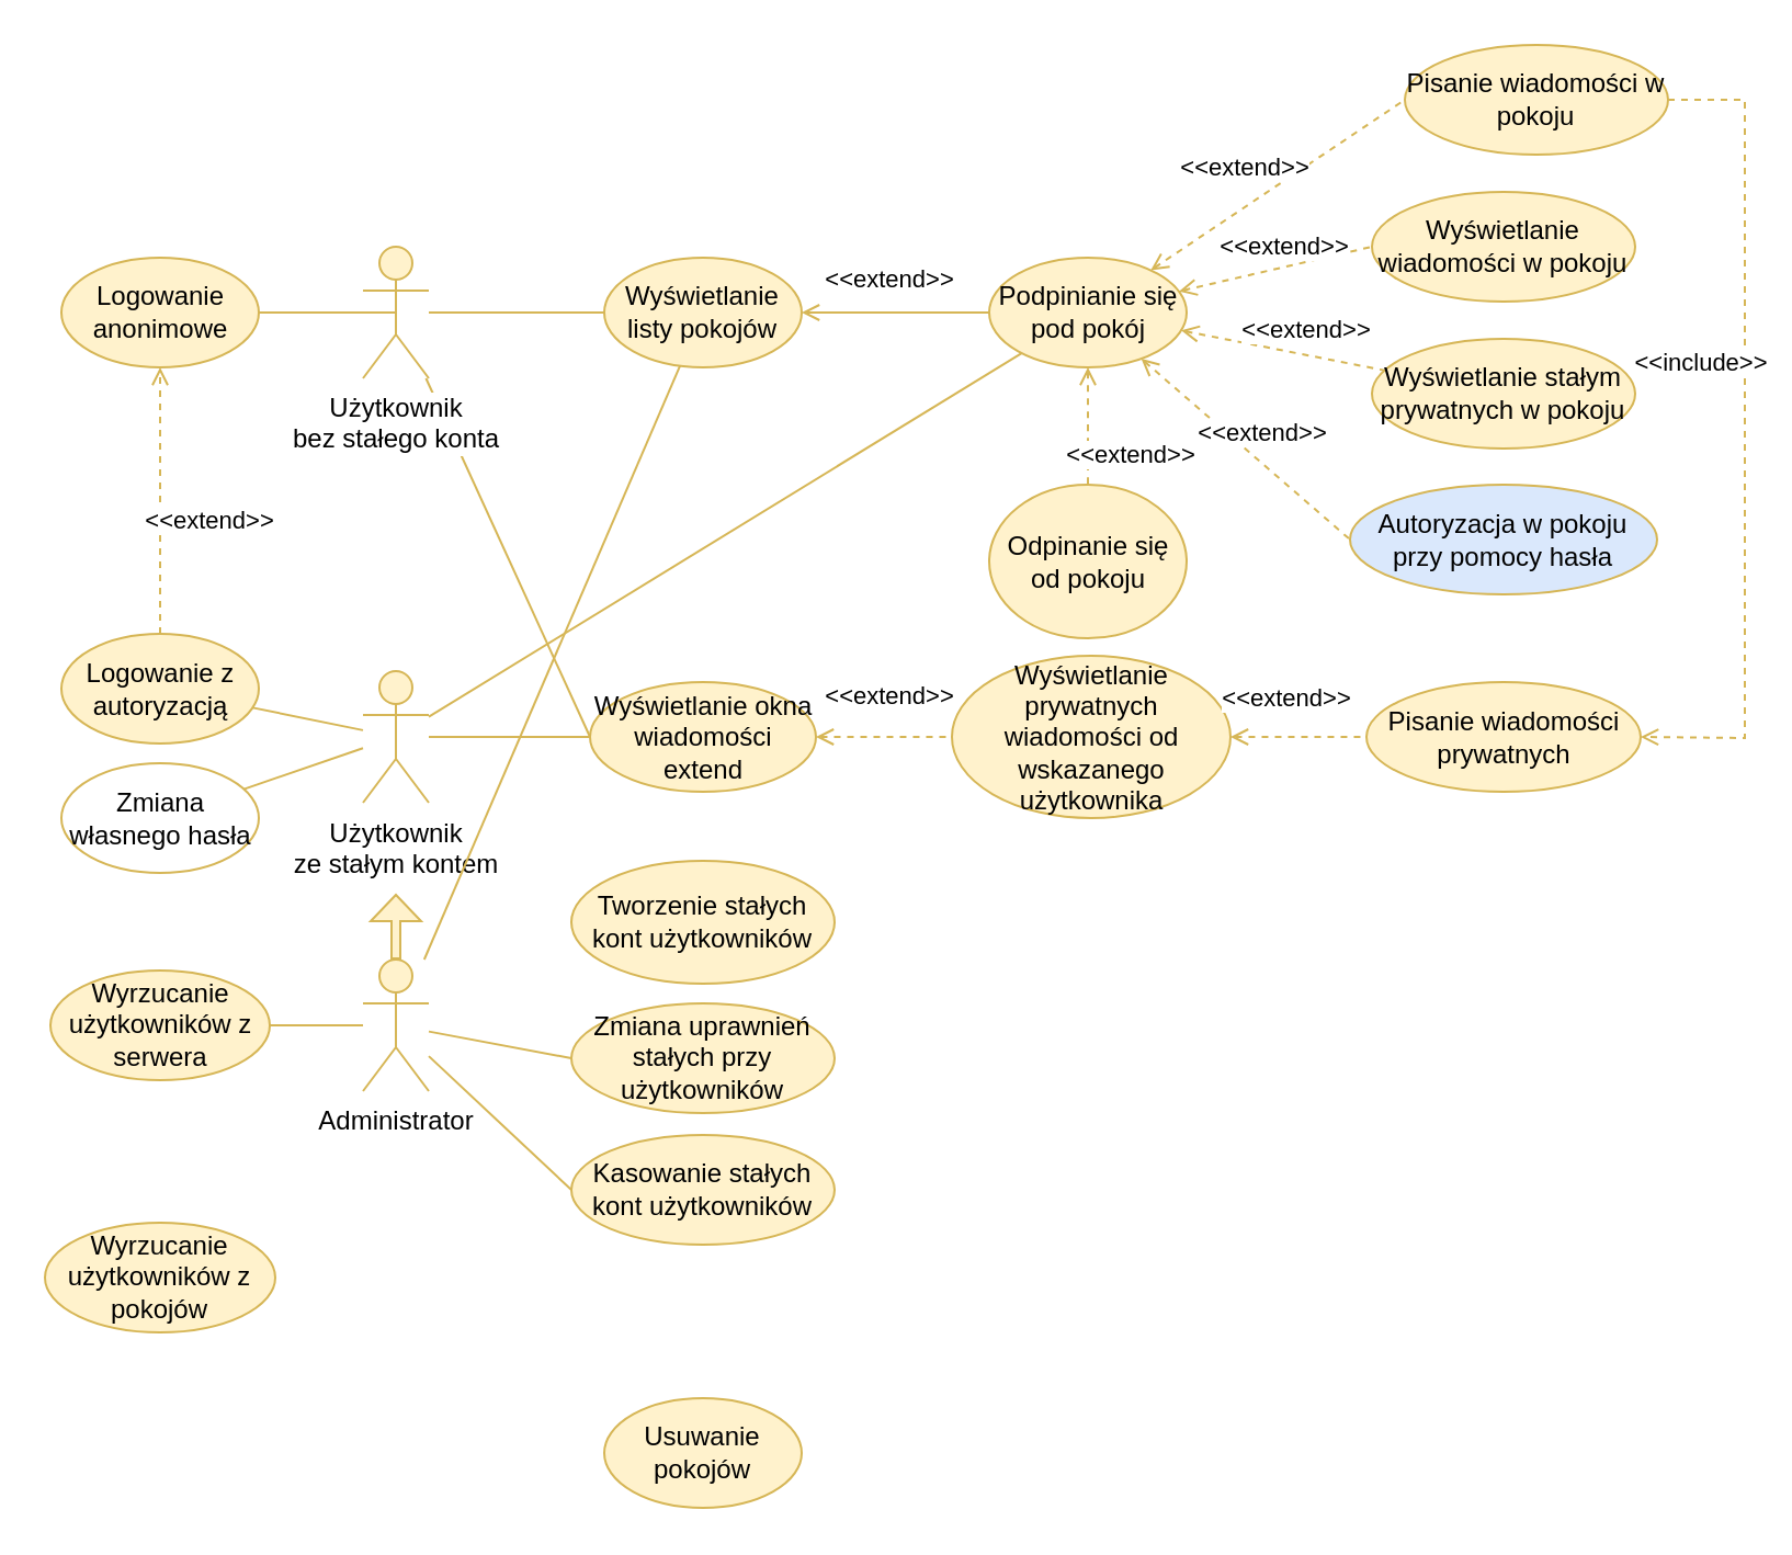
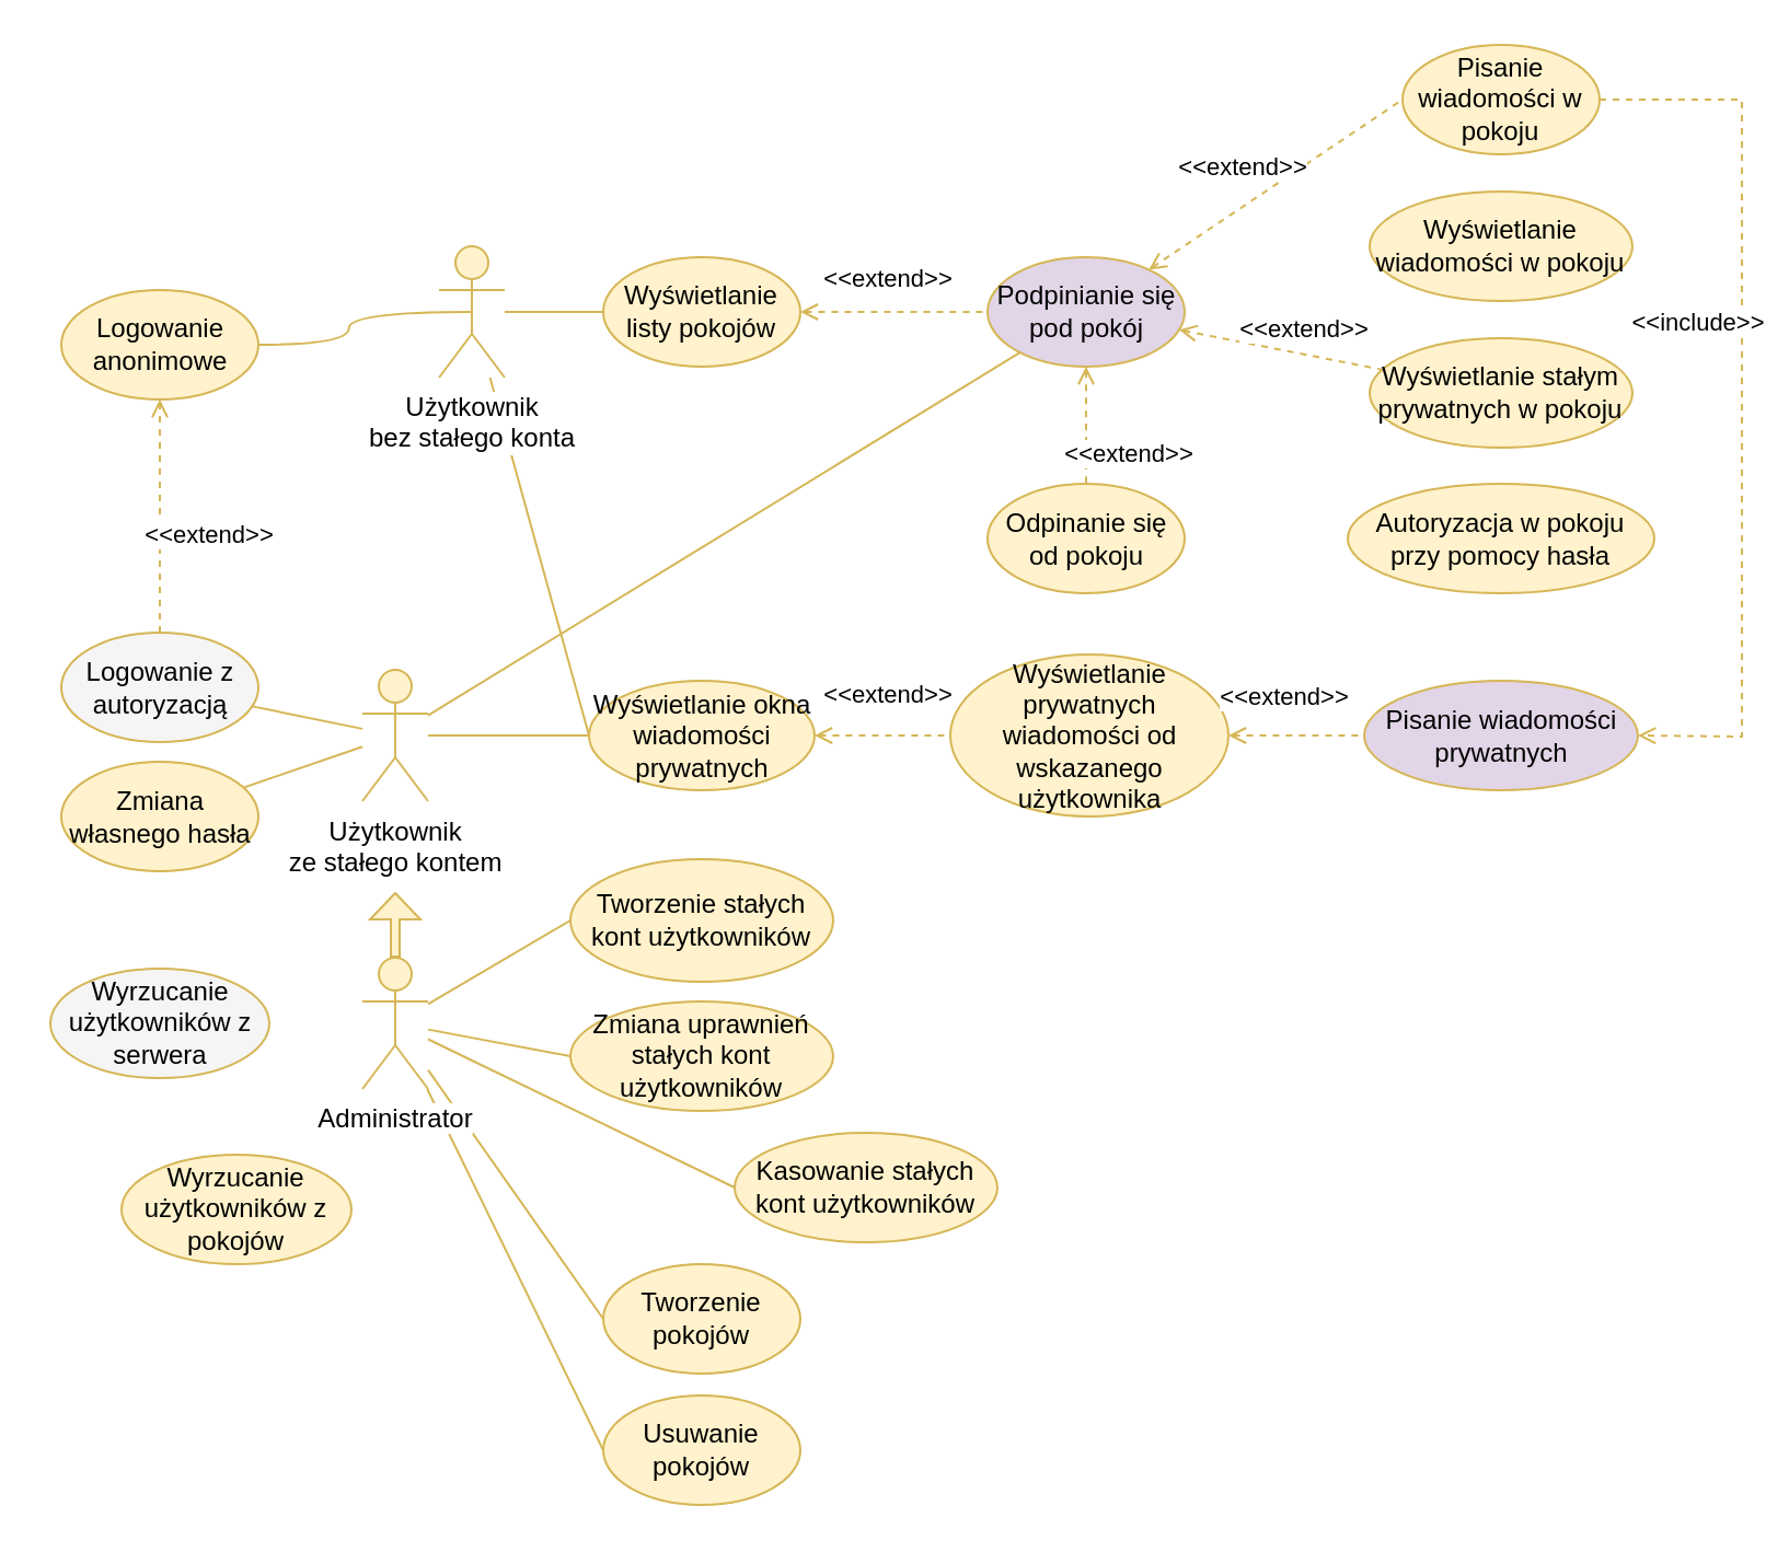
- <mxCell id="31" value="Pisanie wiadomości w pokoju" style="ellipse;whiteSpace=wrap;html=1;fillColor=#fff2cc;strokeColor=#d6b656;" vertex="1" parent="1"><mxGeometry x="640" y="20" width="120" height="50" as="geometry" /></mxCell>
+ <mxCell id="31" value="Pisanie wiadomości w pokoju" style="ellipse;whiteSpace=wrap;html=1;fillColor=#fff2cc;strokeColor=#d6b656;" vertex="1" parent="1"><mxGeometry x="640" y="20" width="90" height="50" as="geometry" /></mxCell>
- <mxCell id="26" value="&amp;lt;&amp;lt;extend&amp;gt;&amp;gt;" style="rounded=0;html=1;entryX=0;entryY=0.5;entryDx=0;entryDy=0;jettySize=auto;orthogonalLoop=1;endArrow=none;endFill=0;dashed=1;fillColor=#fff2cc;strokeColor=#d6b656;startArrow=open;startFill=0;" edge="1" parent="1" source="30" target="40"><mxGeometry x="0.137" y="9" relative="1" as="geometry"><mxPoint as="offset" /></mxGeometry></mxCell>
- <mxCell id="19" value="Logowanie anonimowe" style="ellipse;whiteSpace=wrap;html=1;fillColor=#fff2cc;strokeColor=#d6b656;" vertex="1" parent="1"><mxGeometry x="27.5" y="117" width="90" height="50" as="geometry" /></mxCell>
+ <mxCell id="19" value="Logowanie anonimowe" style="ellipse;whiteSpace=wrap;html=1;fillColor=#fff2cc;strokeColor=#d6b656;" vertex="1" parent="1"><mxGeometry x="27.5" y="132" width="90" height="50" as="geometry" /></mxCell>
- <mxCell id="5" value="Użytkownik&lt;br&gt;bez stałego konta&lt;br&gt;" style="shape=umlActor;verticalLabelPosition=bottom;labelBackgroundColor=#ffffff;verticalAlign=top;html=1;outlineConnect=0;fillColor=#fff2cc;strokeColor=#d6b656;" vertex="1" parent="1"><mxGeometry x="165" y="112" width="30" height="60" as="geometry" /></mxCell>
+ <mxCell id="5" value="Użytkownik&lt;br&gt;bez stałego konta&lt;br&gt;" style="shape=umlActor;verticalLabelPosition=bottom;labelBackgroundColor=#ffffff;verticalAlign=top;html=1;outlineConnect=0;fillColor=#fff2cc;strokeColor=#d6b656;" vertex="1" parent="1"><mxGeometry x="200" y="112" width="30" height="60" as="geometry" /></mxCell>
- <mxCell id="23" value="&amp;lt;&amp;lt;extend&amp;gt;&amp;gt;" style="rounded=0;html=1;jettySize=auto;orthogonalLoop=1;endArrow=none;endFill=0;dashed=0;fillColor=#fff2cc;strokeColor=#d6b656;startArrow=open;startFill=0;" edge="1" parent="1" source="24" target="30"><mxGeometry x="-0.064" y="15" relative="1" as="geometry"><mxPoint as="offset" /></mxGeometry></mxCell>
+ <mxCell id="23" value="&amp;lt;&amp;lt;extend&amp;gt;&amp;gt;" style="rounded=0;html=1;jettySize=auto;orthogonalLoop=1;endArrow=none;endFill=0;dashed=1;fillColor=#fff2cc;strokeColor=#d6b656;startArrow=open;startFill=0;" edge="1" parent="1" source="24" target="30"><mxGeometry x="-0.064" y="15" relative="1" as="geometry"><mxPoint as="offset" /></mxGeometry></mxCell>
- <mxCell id="30" value="Podpinianie się pod pokój" style="ellipse;whiteSpace=wrap;html=1;fillColor=#fff2cc;strokeColor=#d6b656;" vertex="1" parent="1"><mxGeometry x="450.5" y="117" width="90" height="50" as="geometry" /></mxCell>
+ <mxCell id="30" value="Podpinianie się pod pokój" style="ellipse;whiteSpace=wrap;html=1;fillColor=#e1d5e7;strokeColor=#d6b656;" vertex="1" parent="1"><mxGeometry x="450.5" y="117" width="90" height="50" as="geometry" /></mxCell>
- <mxCell id="29" value="&amp;lt;&amp;lt;extend&amp;gt;&amp;gt;&lt;br&gt;" style="rounded=0;html=1;entryX=0;entryY=0.5;entryDx=0;entryDy=0;jettySize=auto;orthogonalLoop=1;endArrow=none;endFill=0;dashed=1;fillColor=#fff2cc;strokeColor=#d6b656;startArrow=open;startFill=0;" edge="1" parent="1" source="30" target="33"><mxGeometry x="0.013" y="11" relative="1" as="geometry"><mxPoint as="offset" /></mxGeometry></mxCell>
- <mxCell id="33" value="Autoryzacja w pokoju przy pomocy hasła" style="ellipse;whiteSpace=wrap;html=1;fillColor=#dae8fc;strokeColor=#d6b656;" vertex="1" parent="1"><mxGeometry x="615" y="220.5" width="140" height="50" as="geometry" /></mxCell>
+ <mxCell id="33" value="Autoryzacja w pokoju przy pomocy hasła" style="ellipse;whiteSpace=wrap;html=1;fillColor=#fff2cc;strokeColor=#d6b656;" vertex="1" parent="1"><mxGeometry x="615" y="220.5" width="140" height="50" as="geometry" /></mxCell>
- <mxCell id="32" value="Odpinanie się od pokoju" style="ellipse;whiteSpace=wrap;html=1;fillColor=#fff2cc;strokeColor=#d6b656;" vertex="1" parent="1"><mxGeometry x="450.5" y="220.5" width="90" height="70" as="geometry" /></mxCell>
+ <mxCell id="32" value="Odpinanie się od pokoju" style="ellipse;whiteSpace=wrap;html=1;fillColor=#fff2cc;strokeColor=#d6b656;" vertex="1" parent="1"><mxGeometry x="450.5" y="220.5" width="90" height="50" as="geometry" /></mxCell>
- <mxCell id="21" value="Logowanie z autoryzacją" style="ellipse;whiteSpace=wrap;html=1;fillColor=#fff2cc;strokeColor=#d6b656;" vertex="1" parent="1"><mxGeometry x="27.5" y="288.5" width="90" height="50" as="geometry" /></mxCell>
+ <mxCell id="21" value="Logowanie z autoryzacją" style="ellipse;whiteSpace=wrap;html=1;fillColor=#f5f5f5;strokeColor=#d6b656;" vertex="1" parent="1"><mxGeometry x="27.5" y="288.5" width="90" height="50" as="geometry" /></mxCell>
- <mxCell id="46" value="Pisanie wiadomości prywatnych" style="ellipse;whiteSpace=wrap;html=1;fillColor=#fff2cc;strokeColor=#d6b656;" vertex="1" parent="1"><mxGeometry x="622.5" y="310.5" width="125" height="50" as="geometry" /></mxCell>
+ <mxCell id="46" value="Pisanie wiadomości prywatnych" style="ellipse;whiteSpace=wrap;html=1;fillColor=#e1d5e7;strokeColor=#d6b656;" vertex="1" parent="1"><mxGeometry x="622.5" y="310.5" width="125" height="50" as="geometry" /></mxCell>
- <mxCell id="38" value="Wyświetlanie okna wiadomości extend" style="ellipse;whiteSpace=wrap;html=1;fillColor=#fff2cc;strokeColor=#d6b656;" vertex="1" parent="1"><mxGeometry x="268.5" y="310.5" width="103" height="50" as="geometry" /></mxCell>
+ <mxCell id="38" value="Wyświetlanie okna wiadomości prywatnych" style="ellipse;whiteSpace=wrap;html=1;fillColor=#fff2cc;strokeColor=#d6b656;" vertex="1" parent="1"><mxGeometry x="268.5" y="310.5" width="103" height="50" as="geometry" /></mxCell>
- <mxCell id="13" style="rounded=0;html=1;jettySize=auto;orthogonalLoop=1;endArrow=none;endFill=0;fillColor=#fff2cc;strokeColor=#d6b656;" edge="1" parent="1" source="18" target="24"><mxGeometry relative="1" as="geometry" /></mxCell>
+ <mxCell id="13" style="rounded=0;html=1;entryX=0;entryY=0.5;entryDx=0;entryDy=0;jettySize=auto;orthogonalLoop=1;endArrow=none;endFill=0;fillColor=#fff2cc;strokeColor=#d6b656;" edge="1" parent="1" source="18" target="34"><mxGeometry relative="1" as="geometry" /></mxCell>
- <mxCell id="22" value="Zmiana własnego hasła" style="ellipse;whiteSpace=wrap;html=1;fillColor=#ffffff;strokeColor=#d6b656;" vertex="1" parent="1"><mxGeometry x="27.5" y="347.5" width="90" height="50" as="geometry" /></mxCell>
+ <mxCell id="22" value="Zmiana własnego hasła" style="ellipse;whiteSpace=wrap;html=1;fillColor=#fff2cc;strokeColor=#d6b656;" vertex="1" parent="1"><mxGeometry x="27.5" y="347.5" width="90" height="50" as="geometry" /></mxCell>
- <mxCell id="10" value="Użytkownik&lt;br&gt;ze stałym kontem&lt;br&gt;" style="shape=umlActor;verticalLabelPosition=bottom;labelBackgroundColor=#ffffff;verticalAlign=top;html=1;outlineConnect=0;fillColor=#fff2cc;strokeColor=#d6b656;" vertex="1" parent="1"><mxGeometry x="165" y="305.5" width="30" height="60" as="geometry" /></mxCell>
+ <mxCell id="10" value="Użytkownik&lt;br&gt;ze stałego kontem&lt;br&gt;" style="shape=umlActor;verticalLabelPosition=bottom;labelBackgroundColor=#ffffff;verticalAlign=top;html=1;outlineConnect=0;fillColor=#fff2cc;strokeColor=#d6b656;" vertex="1" parent="1"><mxGeometry x="165" y="305.5" width="30" height="60" as="geometry" /></mxCell>
- <mxCell id="43" value="Wyrzucanie użytkowników z serwera" style="ellipse;whiteSpace=wrap;html=1;fillColor=#fff2cc;strokeColor=#d6b656;" vertex="1" parent="1"><mxGeometry x="22.5" y="442" width="100" height="50" as="geometry" /></mxCell>
+ <mxCell id="43" value="Wyrzucanie użytkowników z serwera" style="ellipse;whiteSpace=wrap;html=1;fillColor=#f5f5f5;strokeColor=#d6b656;" vertex="1" parent="1"><mxGeometry x="22.5" y="442" width="100" height="50" as="geometry" /></mxCell>
- <mxCell id="11" style="rounded=0;html=1;jettySize=auto;orthogonalLoop=1;elbow=vertical;endArrow=none;endFill=0;fillColor=#fff2cc;strokeColor=#d6b656;" edge="1" parent="1" source="18" target="43"><mxGeometry relative="1" as="geometry" /></mxCell>
- <mxCell id="36" value="Zmiana uprawnień stałych przy użytkowników" style="ellipse;whiteSpace=wrap;html=1;fillColor=#fff2cc;strokeColor=#d6b656;" vertex="1" parent="1"><mxGeometry x="260" y="457" width="120" height="50" as="geometry" /></mxCell>
+ <mxCell id="36" value="Zmiana uprawnień stałych kont użytkowników" style="ellipse;whiteSpace=wrap;html=1;fillColor=#fff2cc;strokeColor=#d6b656;" vertex="1" parent="1"><mxGeometry x="260" y="457" width="120" height="50" as="geometry" /></mxCell>
- <mxCell id="35" value="Kasowanie stałych kont użytkowników" style="ellipse;whiteSpace=wrap;html=1;fillColor=#fff2cc;strokeColor=#d6b656;" vertex="1" parent="1"><mxGeometry x="260" y="517" width="120" height="50" as="geometry" /></mxCell>
+ <mxCell id="35" value="Kasowanie stałych kont użytkowników" style="ellipse;whiteSpace=wrap;html=1;fillColor=#fff2cc;strokeColor=#d6b656;" vertex="1" parent="1"><mxGeometry x="335" y="517" width="120" height="50" as="geometry" /></mxCell>
+ <mxCell id="15" style="edgeStyle=none;rounded=0;html=1;entryX=0;entryY=0.5;entryDx=0;entryDy=0;endArrow=none;endFill=0;jettySize=auto;orthogonalLoop=1;fillColor=#fff2cc;strokeColor=#d6b656;" edge="1" parent="1" source="18" target="47"><mxGeometry relative="1" as="geometry" /></mxCell>
- <mxCell id="42" value="Wyrzucanie użytkowników z pokojów" style="ellipse;whiteSpace=wrap;html=1;fillColor=#fff2cc;strokeColor=#d6b656;" vertex="1" parent="1"><mxGeometry x="20" y="557" width="105" height="50" as="geometry" /></mxCell>
+ <mxCell id="42" value="Wyrzucanie użytkowników z pokojów" style="ellipse;whiteSpace=wrap;html=1;fillColor=#fff2cc;strokeColor=#d6b656;" vertex="1" parent="1"><mxGeometry x="55" y="527" width="105" height="50" as="geometry" /></mxCell>
+ <mxCell id="16" style="edgeStyle=none;rounded=0;html=1;entryX=0;entryY=0.5;entryDx=0;entryDy=0;endArrow=none;endFill=0;jettySize=auto;orthogonalLoop=1;fillColor=#fff2cc;strokeColor=#d6b656;" edge="1" parent="1" source="18" target="48"><mxGeometry relative="1" as="geometry" /></mxCell>
+ <mxCell id="47" value="Tworzenie pokojów" style="ellipse;whiteSpace=wrap;html=1;fillColor=#fff2cc;strokeColor=#d6b656;" vertex="1" parent="1"><mxGeometry x="275" y="577" width="90" height="50" as="geometry" /></mxCell>
